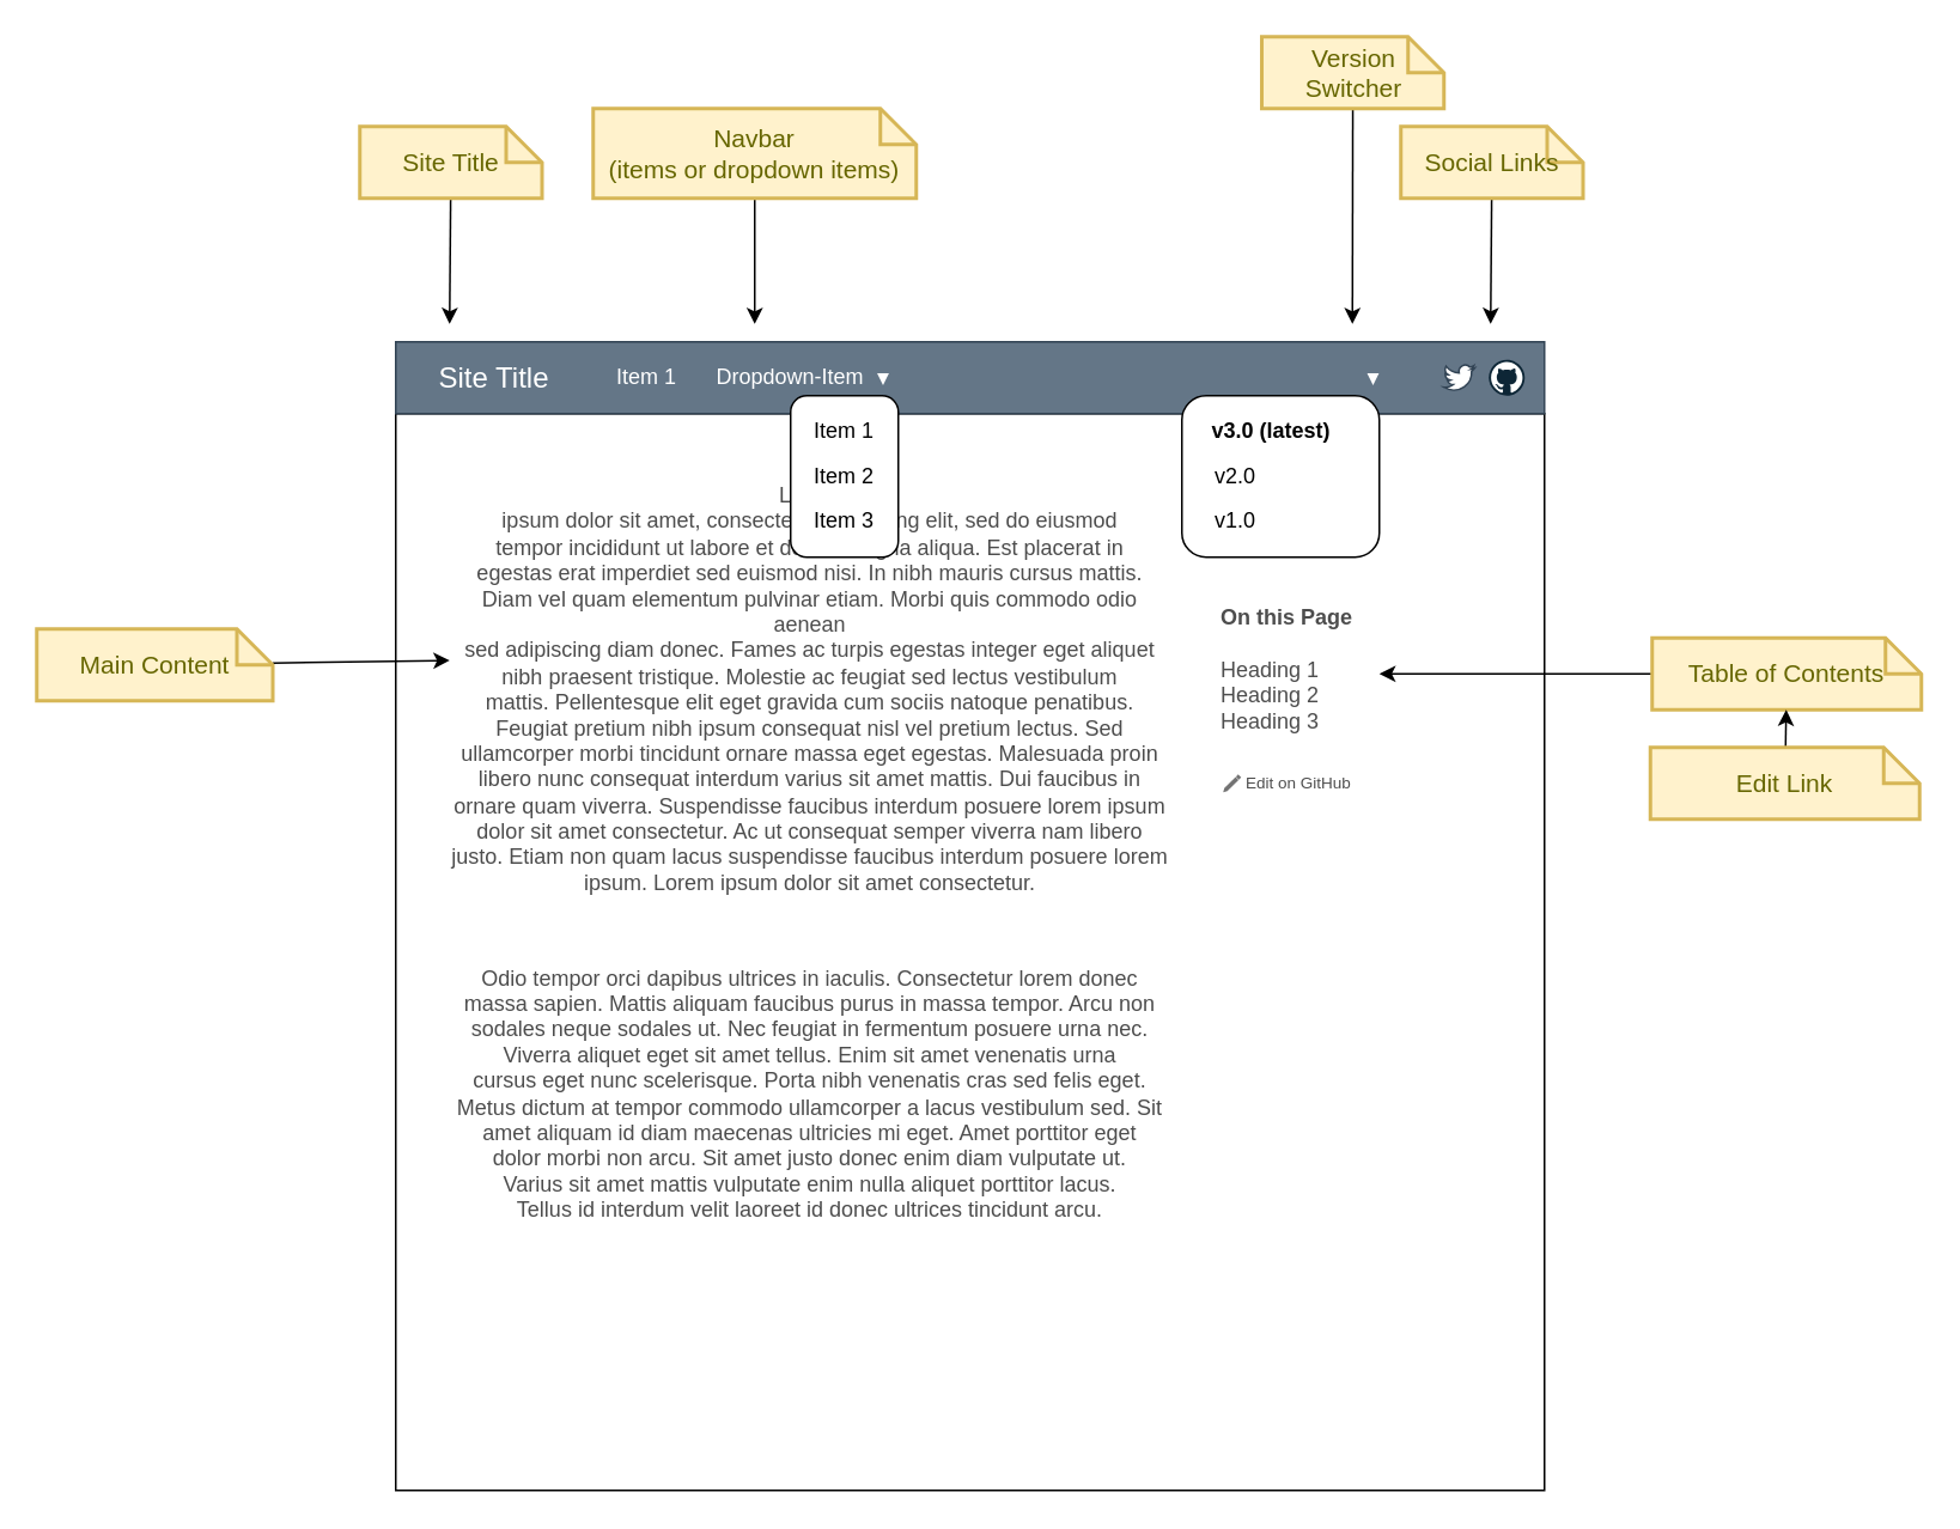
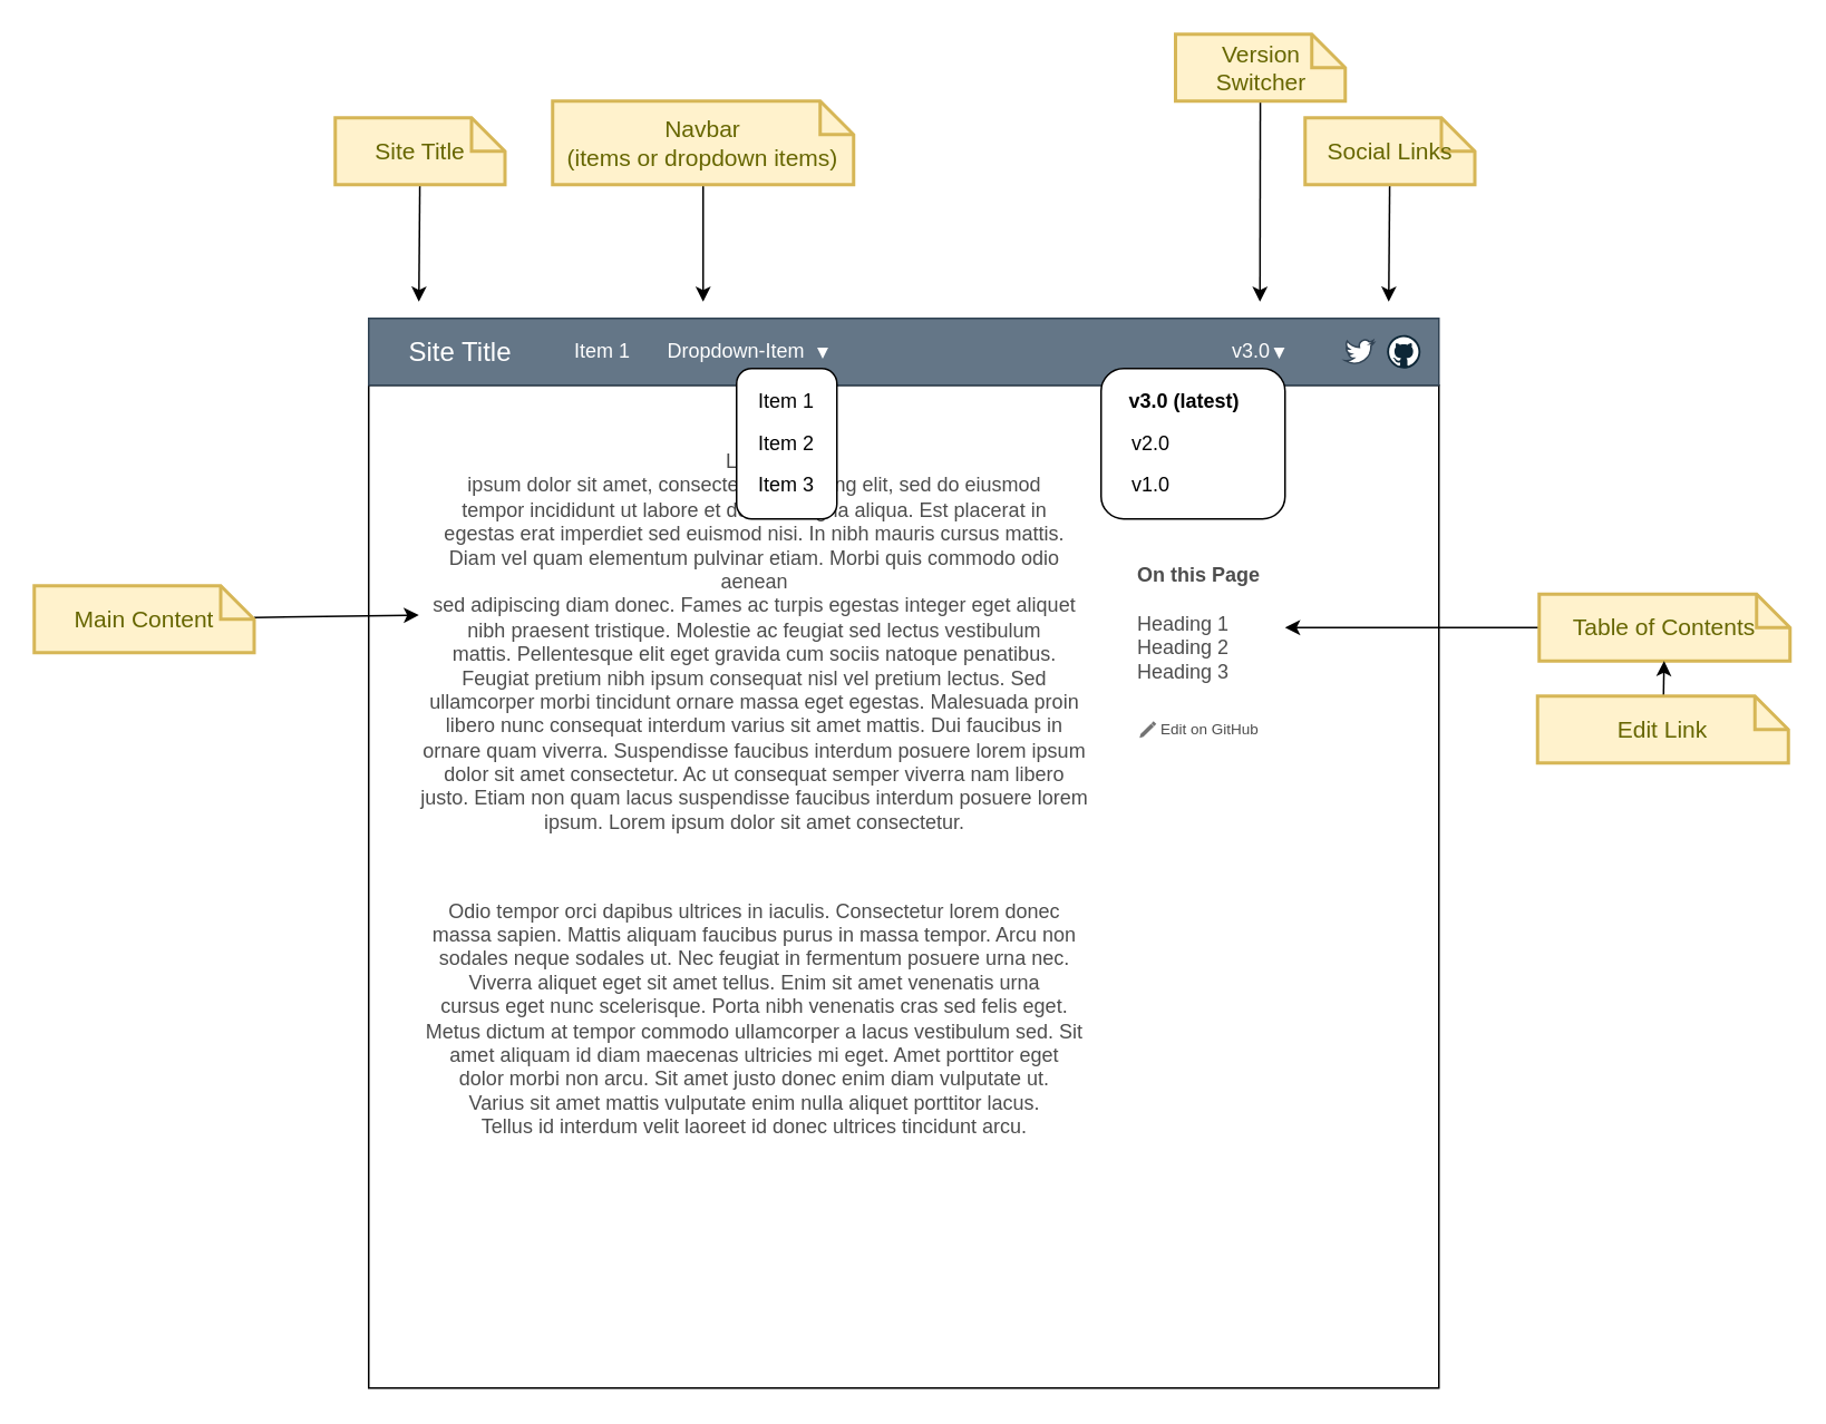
+ <mxCell id="25" value="v3.0" style="text;html=1;strokeColor=none;fillColor=none;align=center;verticalAlign=middle;whiteSpace=wrap;rounded=0;fontSize=12;fontColor=#FFFFFF;" vertex="1" parent="24"><mxGeometry width="20" height="20" as="geometry" /></mxCell>
